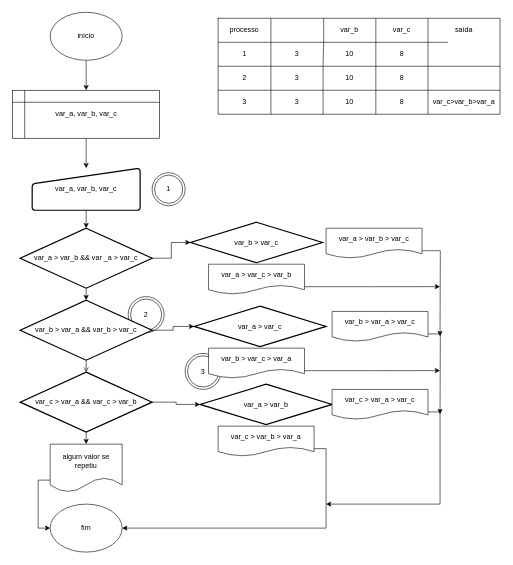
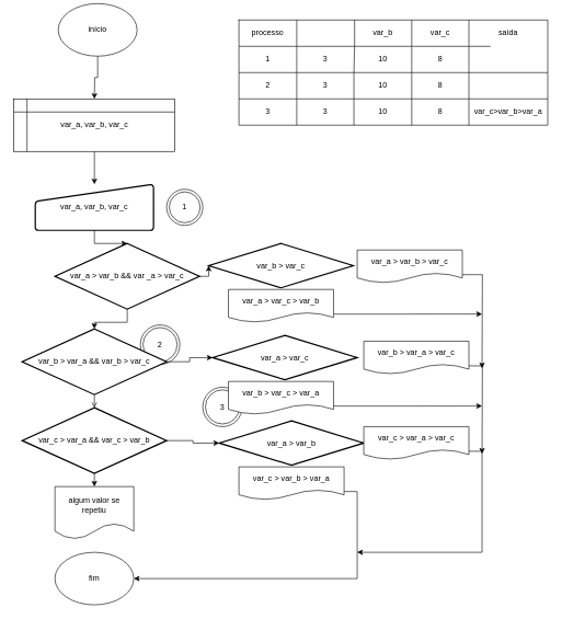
- <mxCell id="3" value="início" style="ellipse;whiteSpace=wrap;html=1;" parent="1" vertex="1"><mxGeometry x="83" y="20" width="120" height="80" as="geometry" /></mxCell>
+ <mxCell id="3" value="início" style="ellipse;whiteSpace=wrap;html=1;" parent="1" vertex="1"><mxGeometry x="88" y="5" width="120" height="80" as="geometry" /></mxCell>
- <mxCell id="10" value="var_a &amp;gt; var_b &amp;amp;&amp;amp; var _a &amp;gt; var_c" style="strokeWidth=2;html=1;shape=mxgraph.flowchart.decision;whiteSpace=wrap;" parent="1" vertex="1"><mxGeometry x="33" y="380" width="220" height="100" as="geometry" /></mxCell>
+ <mxCell id="10" value="var_a &amp;gt; var_b &amp;amp;&amp;amp; var _a &amp;gt; var_c" style="strokeWidth=2;html=1;shape=mxgraph.flowchart.decision;whiteSpace=wrap;" parent="1" vertex="1"><mxGeometry x="83" y="370" width="220" height="100" as="geometry" /></mxCell>
- <mxCell id="14" style="edgeStyle=orthogonalEdgeStyle;rounded=0;orthogonalLoop=1;jettySize=auto;html=1;exitX=0;exitY=0.75;exitDx=0;exitDy=0;entryX=0;entryY=0.5;entryDx=0;entryDy=0;" edge="1" parent="1" source="15" target="13"><mxGeometry relative="1" as="geometry"><mxPoint x="63" y="880" as="targetPoint" /></mxGeometry></mxCell>
